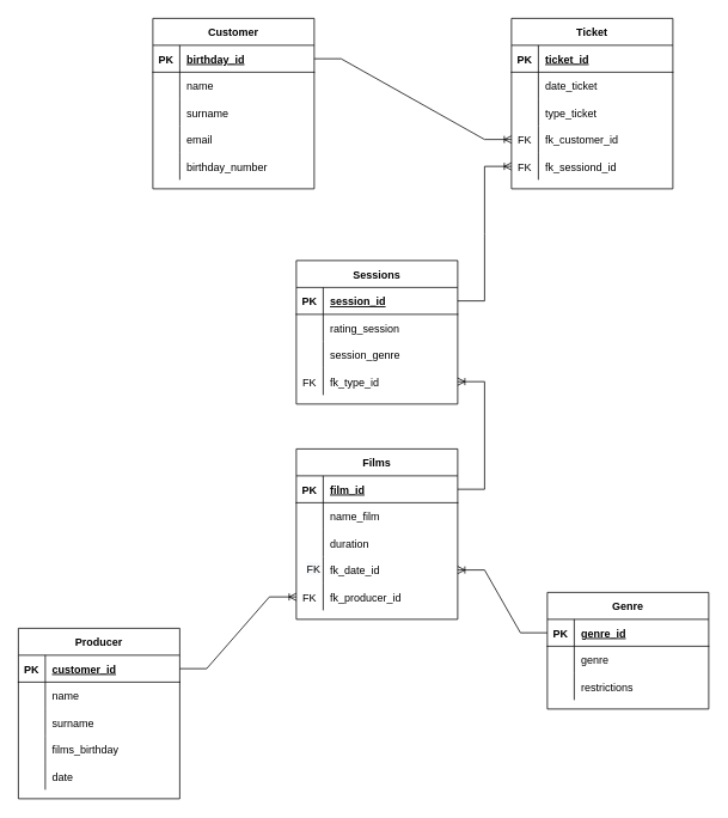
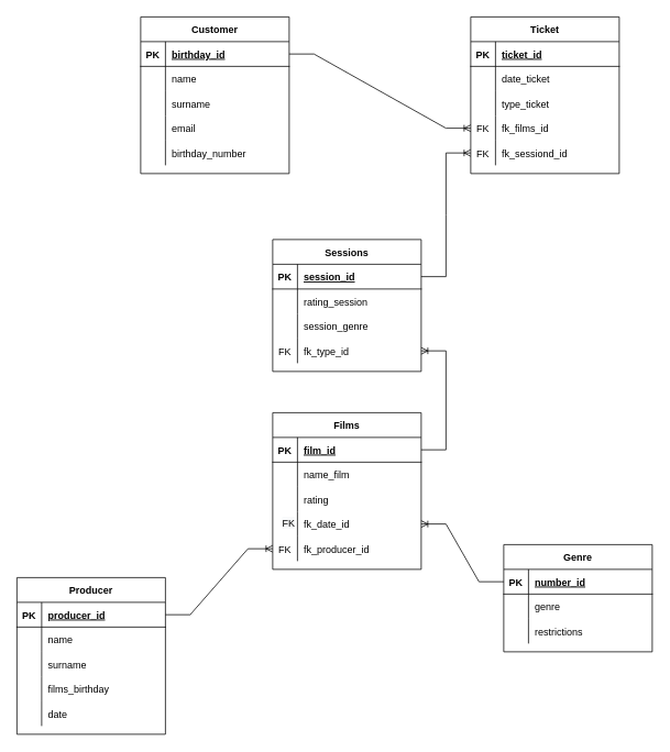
- <mxCell id="30" value="fk_customer_id" style="shape=partialRectangle;connectable=0;fillColor=none;top=0;left=0;bottom=0;right=0;align=left;spacingLeft=6;fontStyle=0;overflow=hidden;" vertex="1" parent="28"><mxGeometry x="30" width="150" height="30" as="geometry"><mxRectangle width="150" height="30" as="alternateBounds" /></mxGeometry></mxCell>
+ <mxCell id="30" value="fk_films_id" style="shape=partialRectangle;connectable=0;fillColor=none;top=0;left=0;bottom=0;right=0;align=left;spacingLeft=6;fontStyle=0;overflow=hidden;" vertex="1" parent="28"><mxGeometry x="30" width="150" height="30" as="geometry"><mxRectangle width="150" height="30" as="alternateBounds" /></mxGeometry></mxCell>
- <mxCell id="11" value="duration" style="shape=partialRectangle;connectable=0;fillColor=none;top=0;left=0;bottom=0;right=0;align=left;spacingLeft=6;overflow=hidden;" vertex="1" parent="9"><mxGeometry x="30" width="150" height="30" as="geometry"><mxRectangle width="150" height="30" as="alternateBounds" /></mxGeometry></mxCell>
+ <mxCell id="11" value="rating" style="shape=partialRectangle;connectable=0;fillColor=none;top=0;left=0;bottom=0;right=0;align=left;spacingLeft=6;overflow=hidden;" vertex="1" parent="9"><mxGeometry x="30" width="150" height="30" as="geometry"><mxRectangle width="150" height="30" as="alternateBounds" /></mxGeometry></mxCell>
- <mxCell id="69" value="genre_id" style="shape=partialRectangle;connectable=0;fillColor=none;top=0;left=0;bottom=0;right=0;align=left;spacingLeft=6;fontStyle=5;overflow=hidden;" vertex="1" parent="67"><mxGeometry x="30" width="150" height="30" as="geometry"><mxRectangle width="150" height="30" as="alternateBounds" /></mxGeometry></mxCell>
+ <mxCell id="69" value="number_id" style="shape=partialRectangle;connectable=0;fillColor=none;top=0;left=0;bottom=0;right=0;align=left;spacingLeft=6;fontStyle=5;overflow=hidden;" vertex="1" parent="67"><mxGeometry x="30" width="150" height="30" as="geometry"><mxRectangle width="150" height="30" as="alternateBounds" /></mxGeometry></mxCell>
- <mxCell id="81" value="customer_id" style="shape=partialRectangle;connectable=0;fillColor=none;top=0;left=0;bottom=0;right=0;align=left;spacingLeft=6;fontStyle=5;overflow=hidden;" vertex="1" parent="79"><mxGeometry x="30" width="150" height="30" as="geometry"><mxRectangle width="150" height="30" as="alternateBounds" /></mxGeometry></mxCell>
+ <mxCell id="81" value="producer_id" style="shape=partialRectangle;connectable=0;fillColor=none;top=0;left=0;bottom=0;right=0;align=left;spacingLeft=6;fontStyle=5;overflow=hidden;" vertex="1" parent="79"><mxGeometry x="30" width="150" height="30" as="geometry"><mxRectangle width="150" height="30" as="alternateBounds" /></mxGeometry></mxCell>
